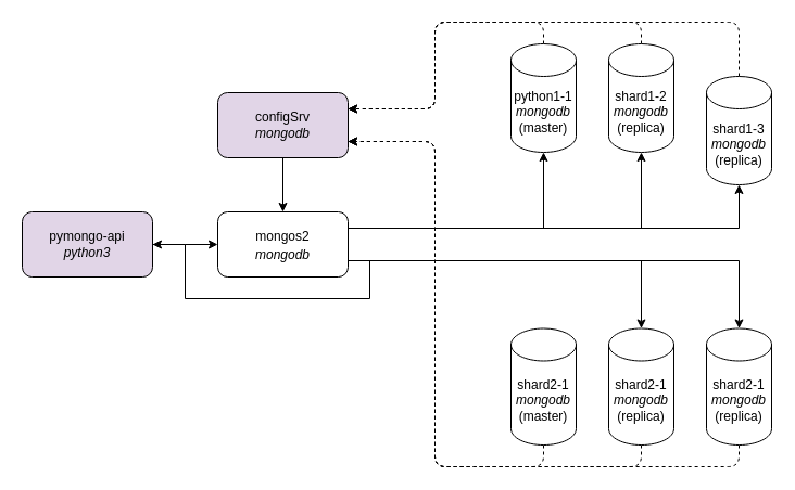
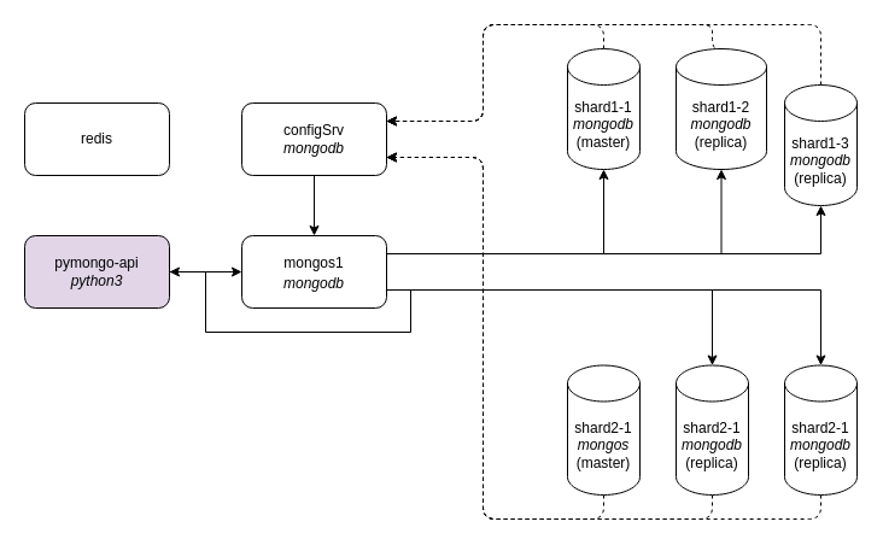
- <mxCell id="18" value="shard1-2&lt;br&gt;&lt;i&gt;mongodb&lt;/i&gt;&lt;br&gt;(replica)" style="shape=cylinder3;whiteSpace=wrap;html=1;boundedLbl=1;backgroundOutline=1;size=15;" parent="1" vertex="1"><mxGeometry x="560" y="40" width="60" height="100" as="geometry" /></mxCell>
+ <mxCell id="18" value="shard1-2&lt;br&gt;&lt;i&gt;mongodb&lt;/i&gt;&lt;br&gt;(replica)" style="shape=cylinder3;whiteSpace=wrap;html=1;boundedLbl=1;backgroundOutline=1;size=15;" parent="1" vertex="1"><mxGeometry x="560" y="40" width="75" height="100" as="geometry" /></mxCell>
- <mxCell id="6" value="python1-1&lt;br&gt;&lt;i&gt;mongodb&lt;/i&gt;&lt;br&gt;(master)" style="shape=cylinder3;whiteSpace=wrap;html=1;boundedLbl=1;backgroundOutline=1;size=15;" parent="1" vertex="1"><mxGeometry x="470" y="40" width="60" height="100" as="geometry" /></mxCell>
+ <mxCell id="6" value="shard1-1&lt;br&gt;&lt;i&gt;mongodb&lt;/i&gt;&lt;br&gt;(master)" style="shape=cylinder3;whiteSpace=wrap;html=1;boundedLbl=1;backgroundOutline=1;size=15;" parent="1" vertex="1"><mxGeometry x="470" y="40" width="60" height="100" as="geometry" /></mxCell>
+ <mxCell id="25" value="redis" style="rounded=1;whiteSpace=wrap;html=1;" parent="1" vertex="1"><mxGeometry x="20" y="85" width="120" height="60" as="geometry" /></mxCell>
- <mxCell id="11" value="configSrv&lt;br&gt;&lt;i style=&quot;border-color: var(--border-color);&quot;&gt;mongodb&lt;/i&gt;" style="rounded=1;whiteSpace=wrap;html=1;fillColor=#e1d5e7;" parent="1" vertex="1"><mxGeometry x="200" y="85" width="120" height="60" as="geometry" /></mxCell>
+ <mxCell id="11" value="configSrv&lt;br&gt;&lt;i style=&quot;border-color: var(--border-color);&quot;&gt;mongodb&lt;/i&gt;" style="rounded=1;whiteSpace=wrap;html=1;" parent="1" vertex="1"><mxGeometry x="200" y="85" width="120" height="60" as="geometry" /></mxCell>
- <mxCell id="16" value="&lt;div style=&quot;border-color: var(--border-color); background-color: rgb(255, 255, 255); line-height: 20px;&quot;&gt;&lt;font style=&quot;border-color: var(--border-color);&quot;&gt;mongos2&lt;/font&gt;&lt;/div&gt;&lt;i style=&quot;border-color: var(--border-color);&quot;&gt;mongodb&lt;/i&gt;" style="rounded=1;whiteSpace=wrap;html=1;" parent="1" vertex="1"><mxGeometry x="200" y="195" width="120" height="60" as="geometry" /></mxCell>
+ <mxCell id="16" value="&lt;div style=&quot;border-color: var(--border-color); background-color: rgb(255, 255, 255); line-height: 20px;&quot;&gt;&lt;font style=&quot;border-color: var(--border-color);&quot;&gt;mongos1&lt;/font&gt;&lt;/div&gt;&lt;i style=&quot;border-color: var(--border-color);&quot;&gt;mongodb&lt;/i&gt;" style="rounded=1;whiteSpace=wrap;html=1;" parent="1" vertex="1"><mxGeometry x="200" y="195" width="120" height="60" as="geometry" /></mxCell>
- <mxCell id="7" value="shard2-1&lt;br&gt;&lt;i style=&quot;border-color: var(--border-color);&quot;&gt;mongodb&lt;br&gt;&lt;span style=&quot;font-style: normal;&quot;&gt;(master)&lt;/span&gt;&lt;br&gt;&lt;/i&gt;" style="shape=cylinder3;whiteSpace=wrap;html=1;boundedLbl=1;backgroundOutline=1;size=15;" parent="1" vertex="1"><mxGeometry x="470" y="302.5" width="60" height="107.5" as="geometry" /></mxCell>
+ <mxCell id="7" value="shard2-1&lt;br&gt;&lt;i style=&quot;border-color: var(--border-color);&quot;&gt;mongos&lt;br&gt;&lt;span style=&quot;font-style: normal;&quot;&gt;(master)&lt;/span&gt;&lt;br&gt;&lt;/i&gt;" style="shape=cylinder3;whiteSpace=wrap;html=1;boundedLbl=1;backgroundOutline=1;size=15;" parent="1" vertex="1"><mxGeometry x="470" y="302.5" width="60" height="107.5" as="geometry" /></mxCell>
